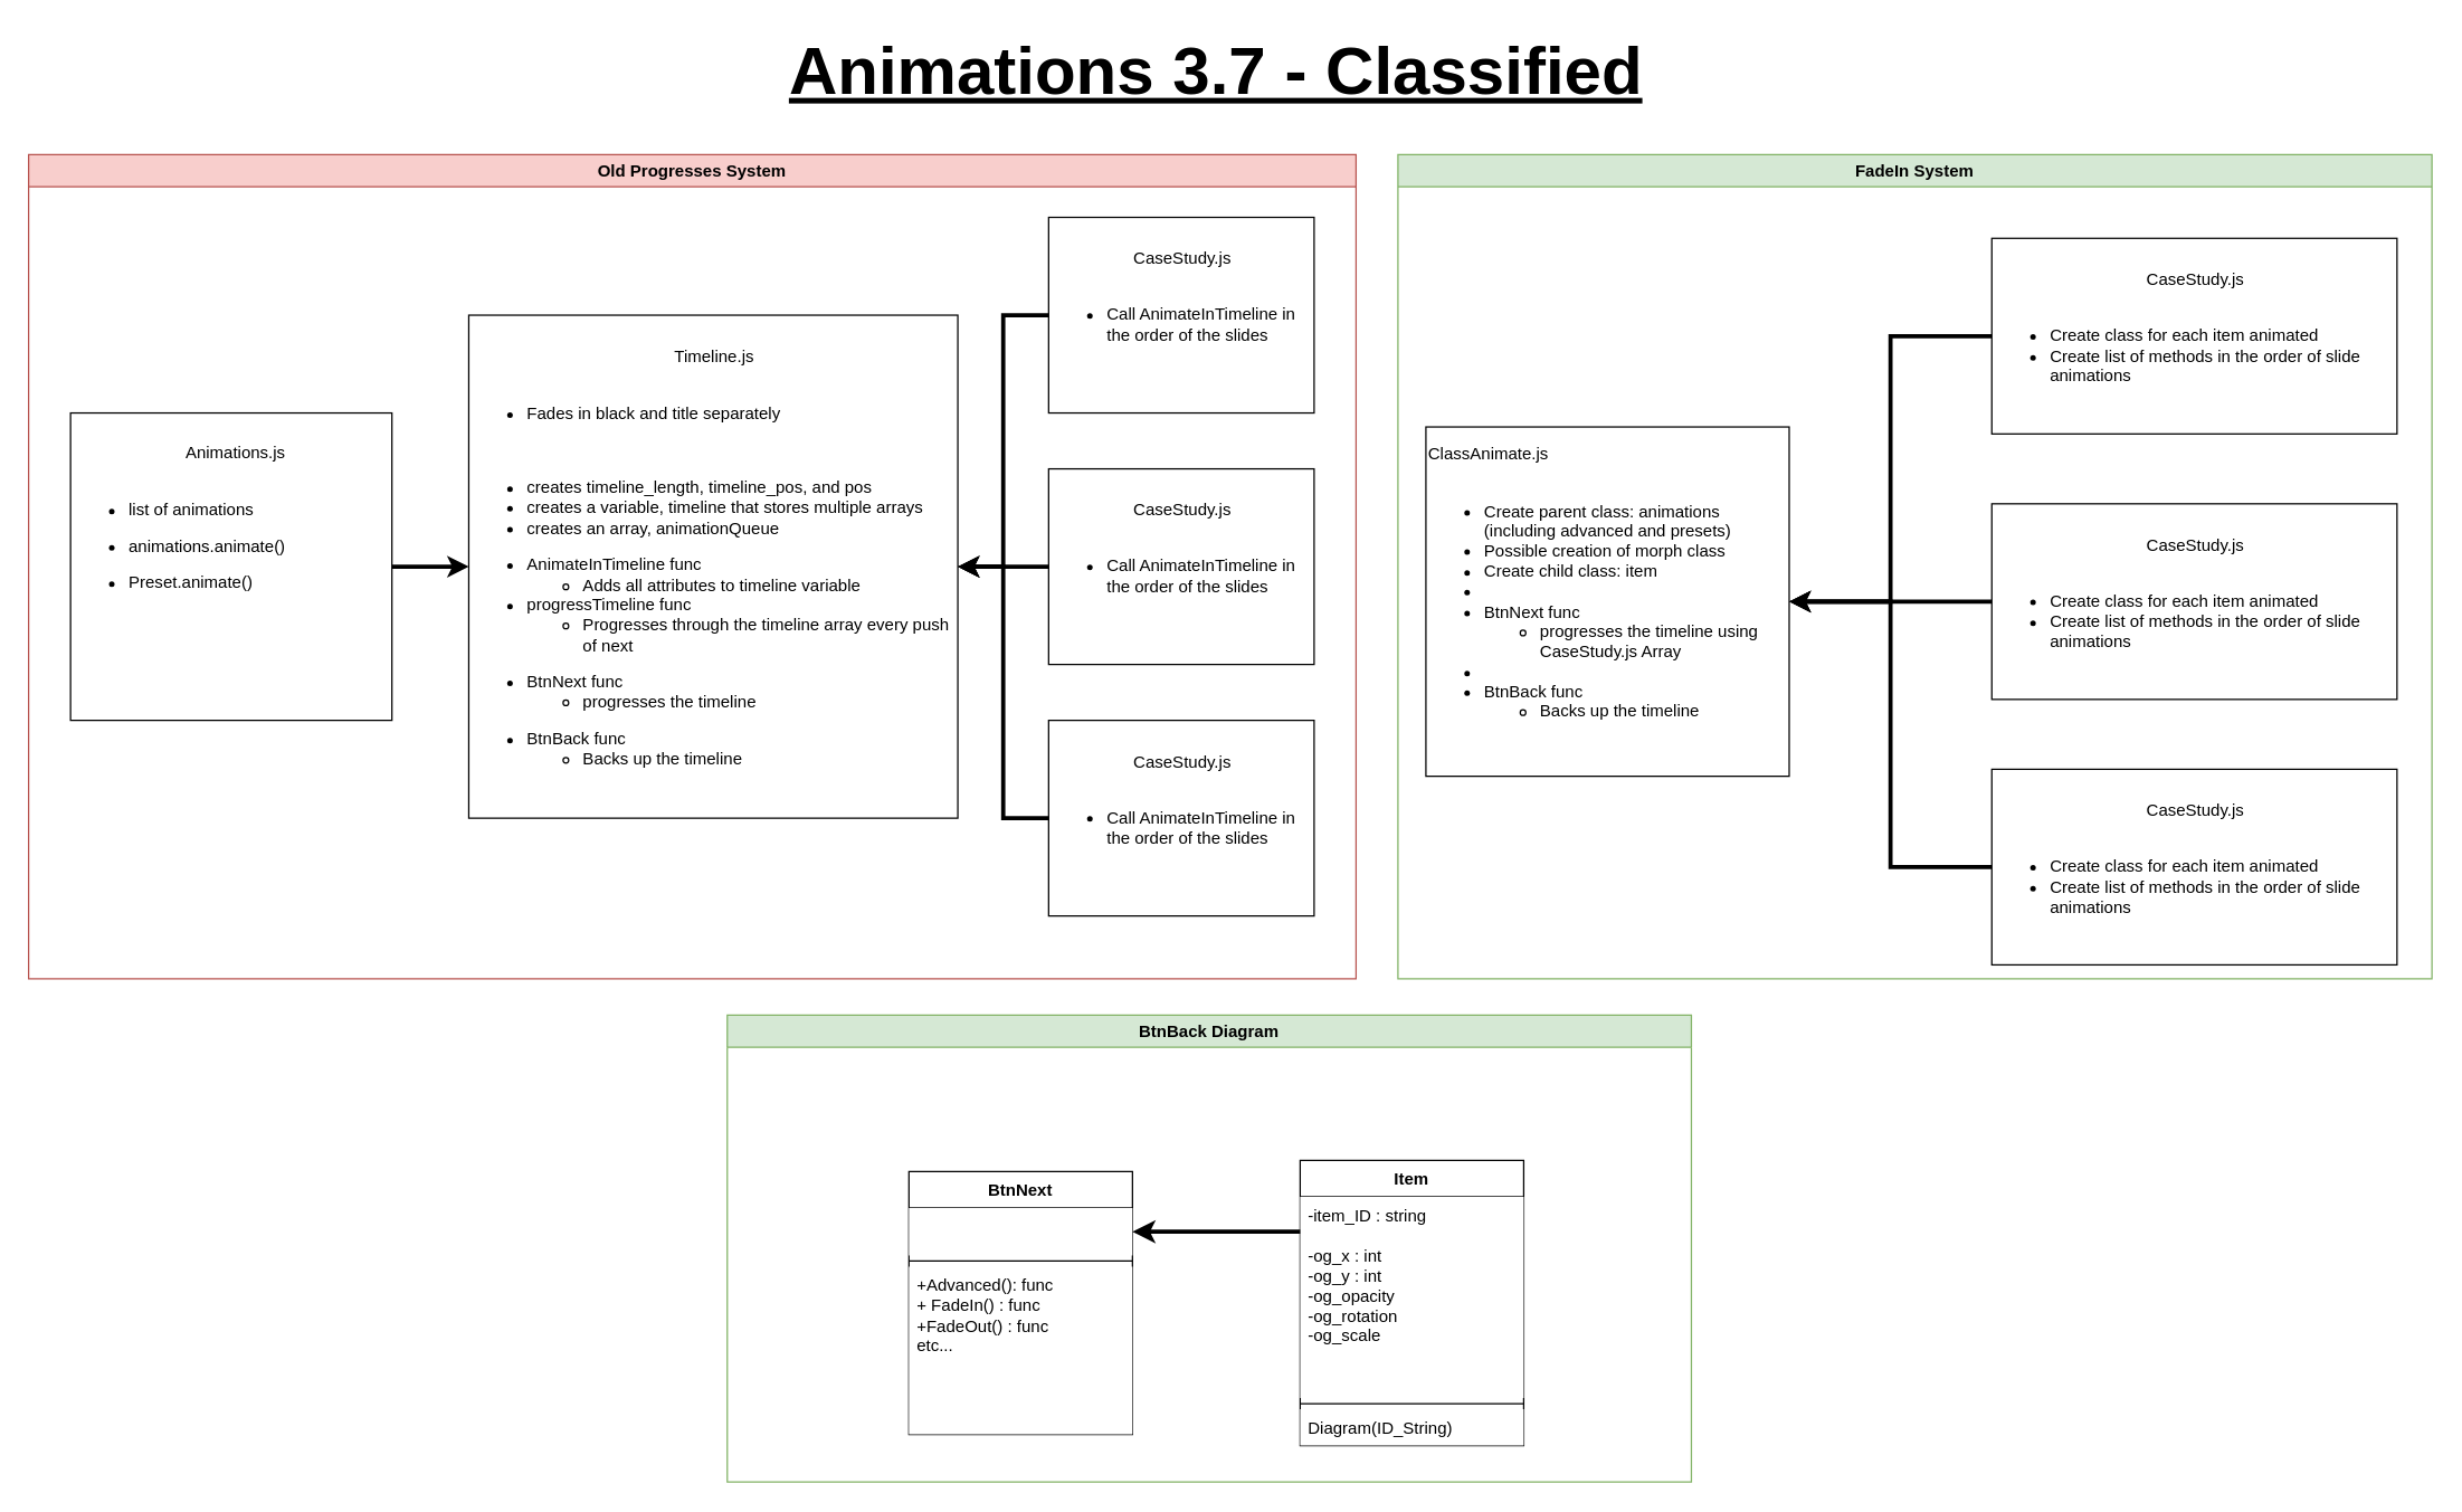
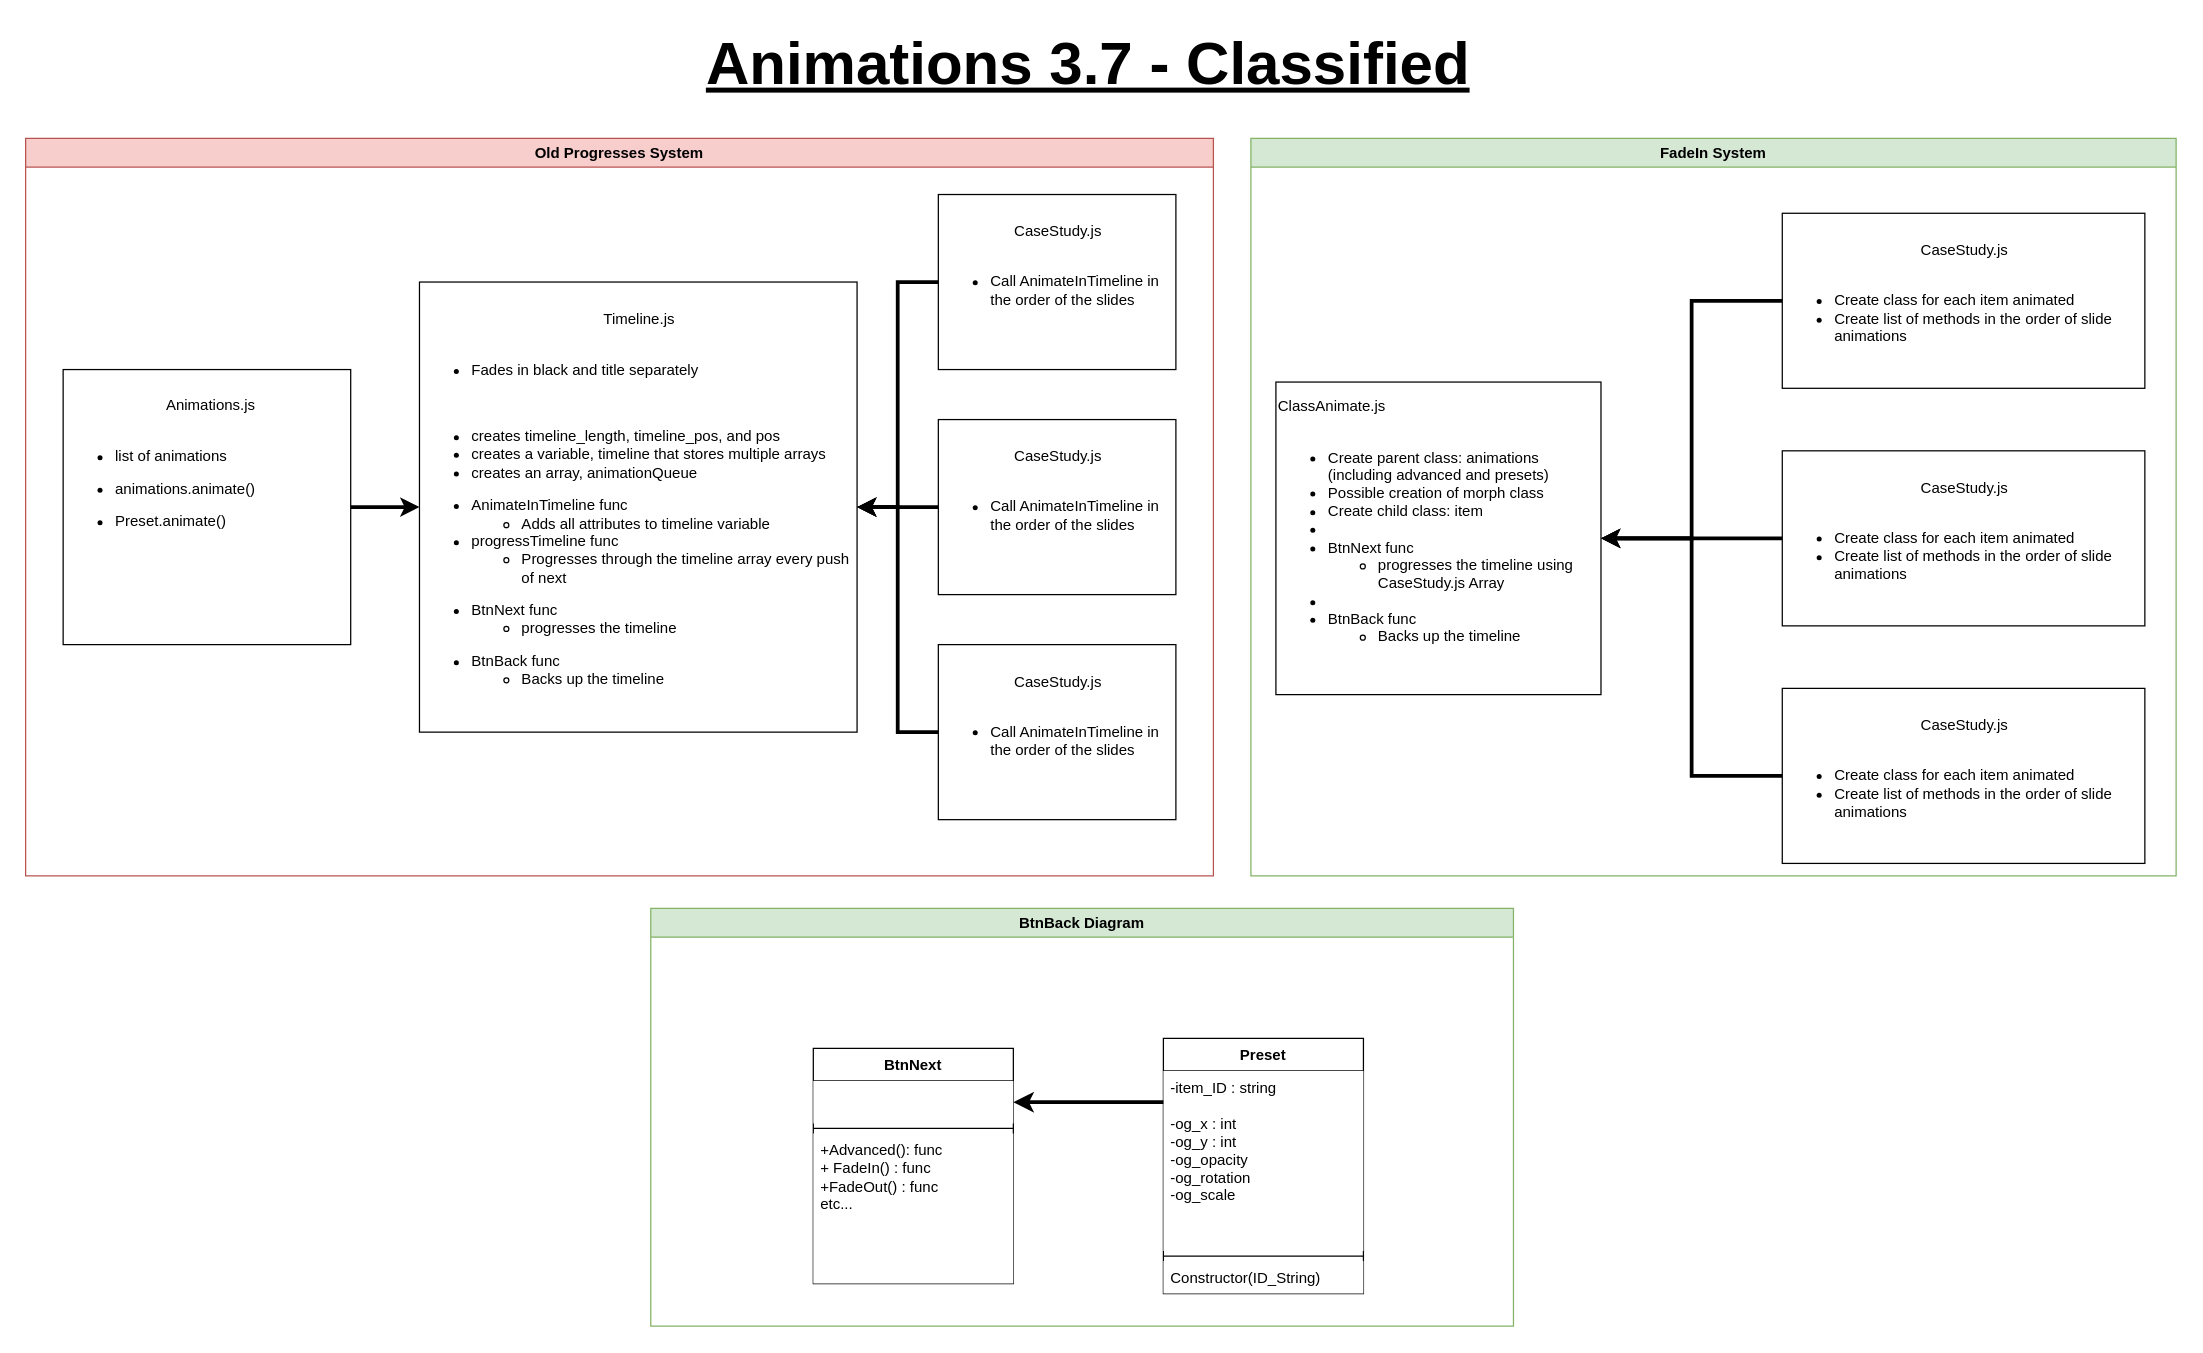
- <mxCell id="22" value="Item" style="swimlane;fontStyle=1;align=center;verticalAlign=top;childLayout=stackLayout;horizontal=1;startSize=26;horizontalStack=0;resizeParent=1;resizeParentMax=0;resizeLast=0;collapsible=1;marginBottom=0;whiteSpace=wrap;html=1;" parent="21" vertex="1"><mxGeometry x="410" y="104" width="160" height="204" as="geometry" /></mxCell>
+ <mxCell id="22" value="Preset" style="swimlane;fontStyle=1;align=center;verticalAlign=top;childLayout=stackLayout;horizontal=1;startSize=26;horizontalStack=0;resizeParent=1;resizeParentMax=0;resizeLast=0;collapsible=1;marginBottom=0;whiteSpace=wrap;html=1;" parent="21" vertex="1"><mxGeometry x="410" y="104" width="160" height="204" as="geometry" /></mxCell>
- <mxCell id="25" value="Diagram(ID_String)" style="text;strokeColor=none;fillColor=default;align=left;verticalAlign=top;spacingLeft=4;spacingRight=4;overflow=hidden;rotatable=0;points=[[0,0.5],[1,0.5]];portConstraint=eastwest;whiteSpace=wrap;html=1;" parent="22" vertex="1"><mxGeometry y="178" width="160" height="26" as="geometry" /></mxCell>
+ <mxCell id="25" value="Constructor(ID_String)" style="text;strokeColor=none;fillColor=default;align=left;verticalAlign=top;spacingLeft=4;spacingRight=4;overflow=hidden;rotatable=0;points=[[0,0.5],[1,0.5]];portConstraint=eastwest;whiteSpace=wrap;html=1;" parent="22" vertex="1"><mxGeometry y="178" width="160" height="26" as="geometry" /></mxCell>
